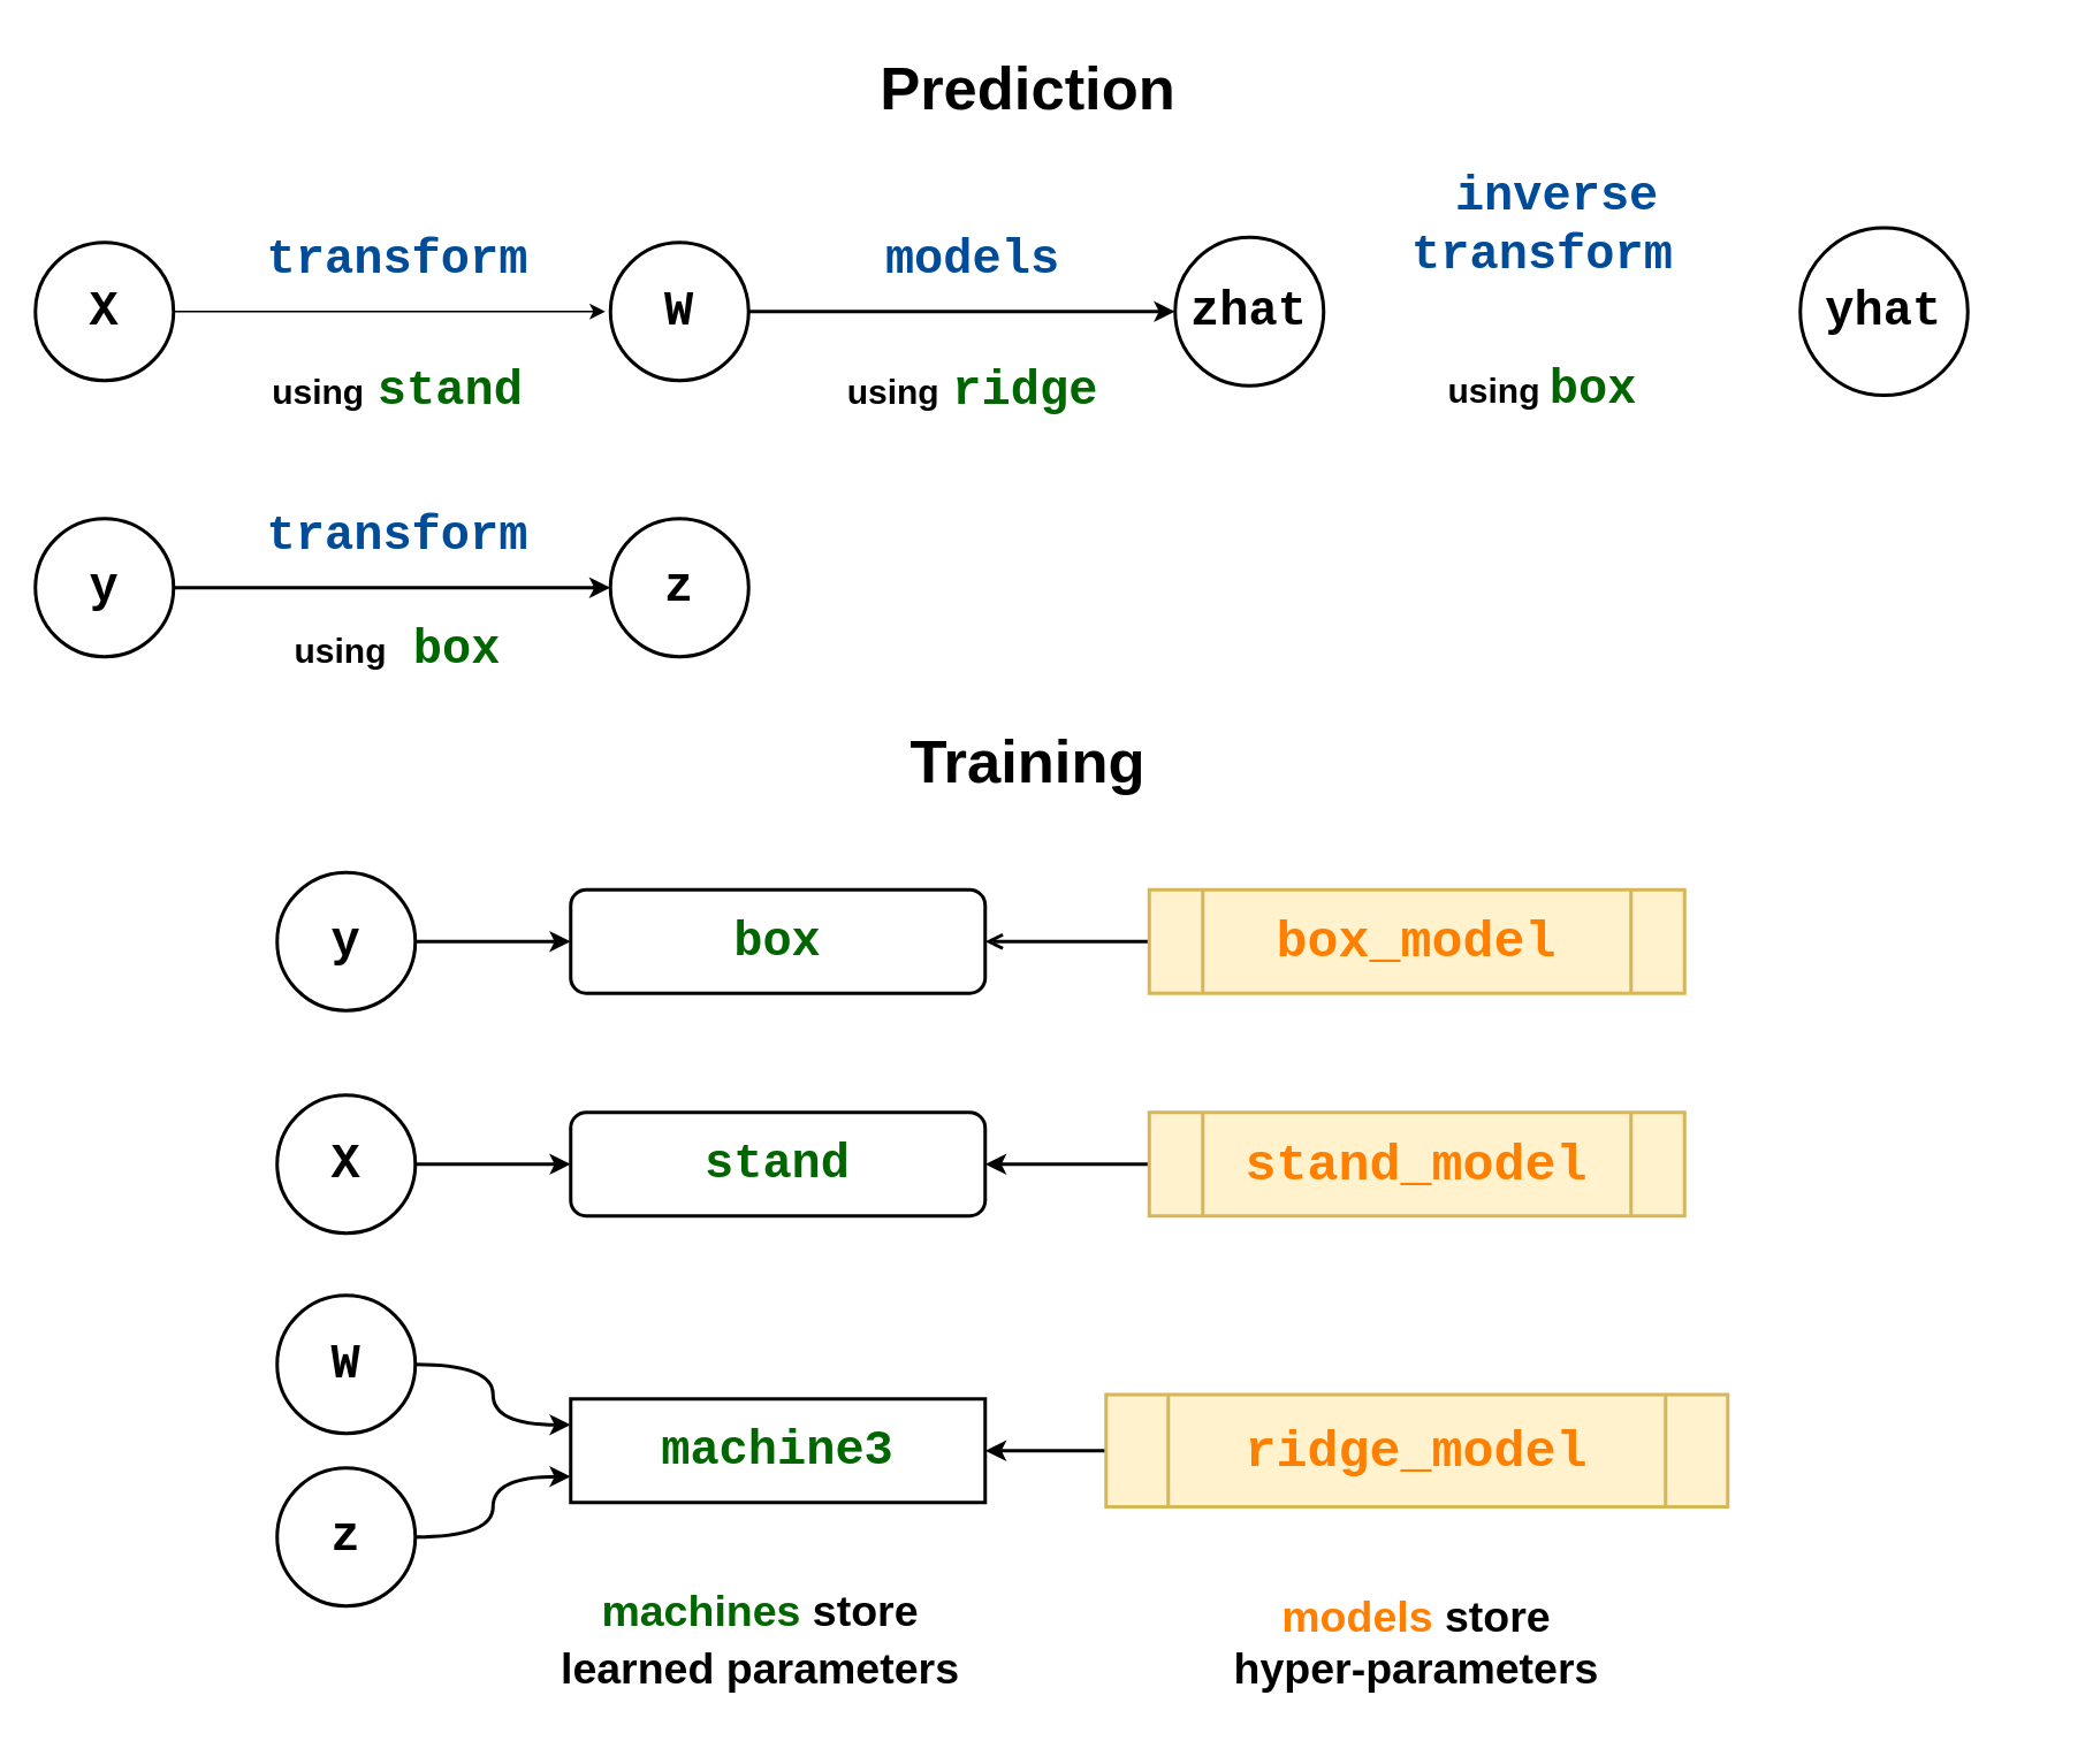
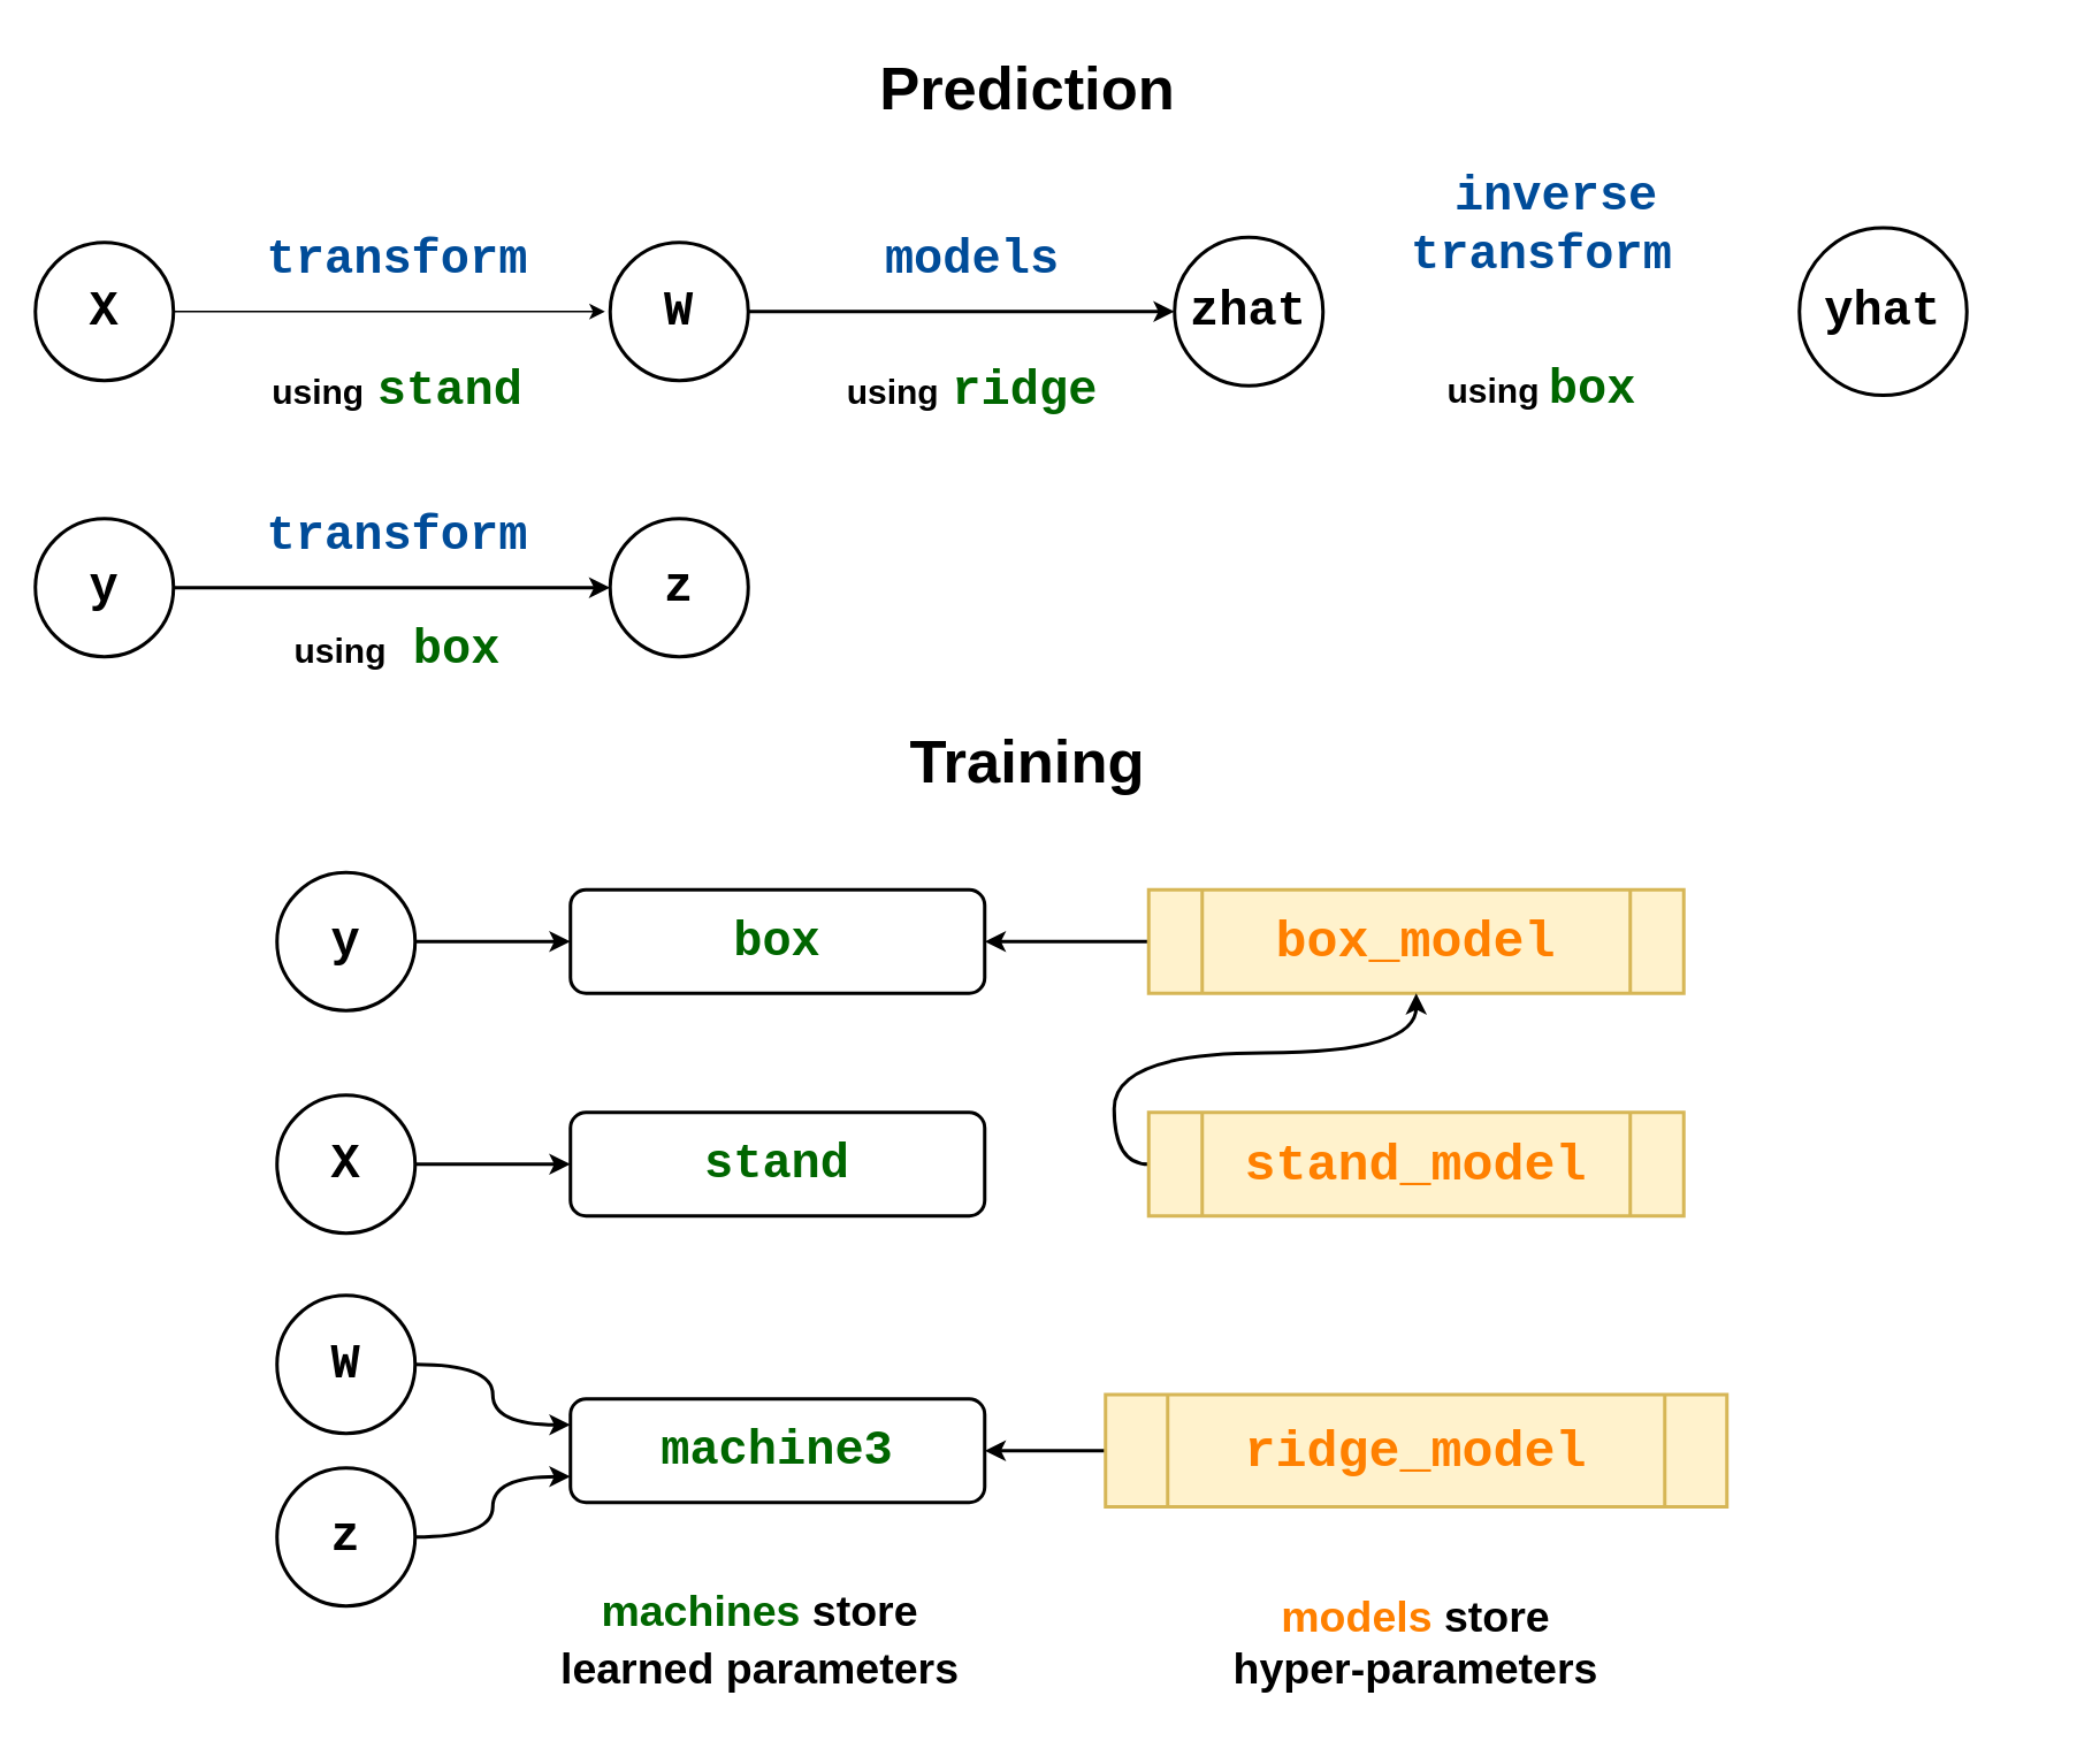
- <mxCell id="31" style="edgeStyle=orthogonalEdgeStyle;curved=1;rounded=0;orthogonalLoop=1;jettySize=auto;html=1;exitX=0;exitY=0.5;exitDx=0;exitDy=0;entryX=1;entryY=0.5;entryDx=0;entryDy=0;strokeWidth=2;fontFamily=Courier New;fontColor=#006600;endArrow=open;" parent="1" source="32" target="21" edge="1"><mxGeometry relative="1" as="geometry" /></mxCell>
+ <mxCell id="31" style="edgeStyle=orthogonalEdgeStyle;curved=1;rounded=0;orthogonalLoop=1;jettySize=auto;html=1;exitX=0;exitY=0.5;exitDx=0;exitDy=0;entryX=1;entryY=0.5;entryDx=0;entryDy=0;strokeWidth=2;fontFamily=Courier New;fontColor=#006600;" parent="1" source="32" target="21" edge="1"><mxGeometry relative="1" as="geometry" /></mxCell>
- <mxCell id="38" style="edgeStyle=orthogonalEdgeStyle;curved=1;rounded=0;orthogonalLoop=1;jettySize=auto;html=1;exitX=0;exitY=0.5;exitDx=0;exitDy=0;entryX=1;entryY=0.5;entryDx=0;entryDy=0;strokeWidth=2;fontFamily=Courier New;fontColor=#006600;" parent="1" source="39" target="35" edge="1"><mxGeometry relative="1" as="geometry" /></mxCell>
+ <mxCell id="38" style="edgeStyle=orthogonalEdgeStyle;curved=1;rounded=0;orthogonalLoop=1;jettySize=auto;html=1;exitX=0;exitY=0.5;exitDx=0;exitDy=0;strokeWidth=2;fontFamily=Courier New;fontColor=#006600;" parent="1" source="39" target="32" edge="1"><mxGeometry relative="1" as="geometry" /></mxCell>
- <mxCell id="26" value="&lt;span style=&quot;white-space: normal ; font-size: 28px ; font-weight: 700&quot;&gt;machine3&lt;/span&gt;" style="whiteSpace=wrap;html=1;strokeWidth=2;fontFamily=Courier New;fontColor=#006600;rounded=0;" parent="1" vertex="1"><mxGeometry x="330" y="810" width="240" height="60" as="geometry" /></mxCell>
+ <mxCell id="26" value="&lt;span style=&quot;white-space: normal ; font-size: 28px ; font-weight: 700&quot;&gt;machine3&lt;/span&gt;" style="rounded=1;whiteSpace=wrap;html=1;strokeWidth=2;fontFamily=Courier New;fontColor=#006600;" parent="1" vertex="1"><mxGeometry x="330" y="810" width="240" height="60" as="geometry" /></mxCell>
